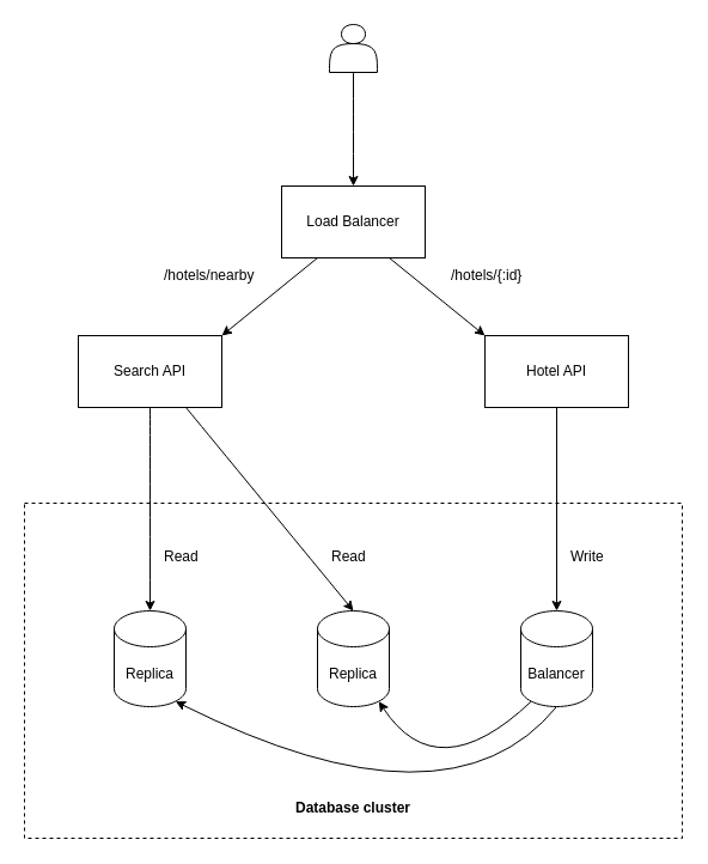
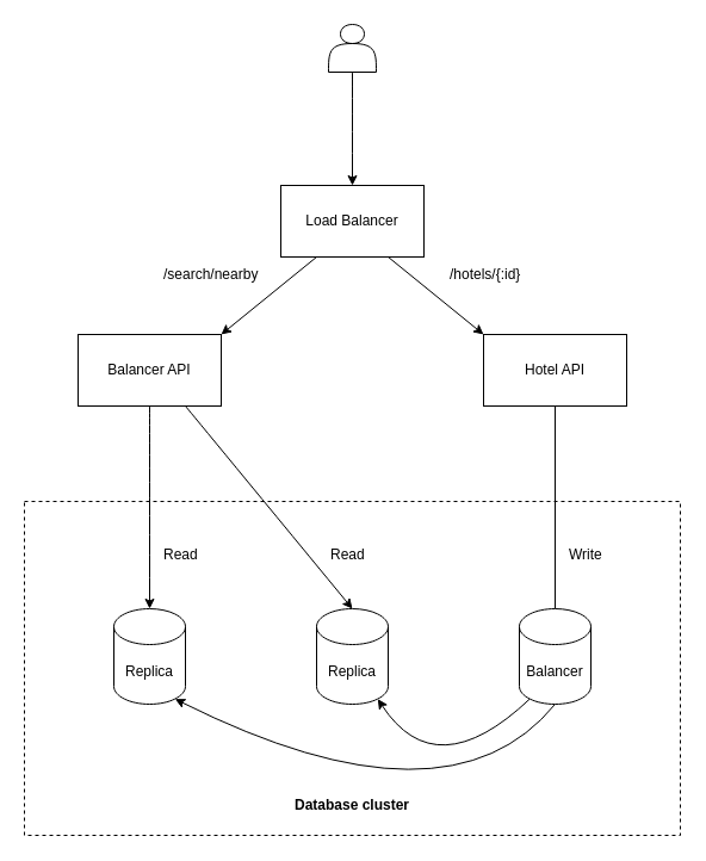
- <mxCell id="13" value="/hotels/nearby" style="text;html=1;strokeColor=none;fillColor=none;align=left;verticalAlign=middle;whiteSpace=wrap;rounded=0;" vertex="1" parent="1"><mxGeometry x="135" y="220" width="80" height="20" as="geometry" /></mxCell>
+ <mxCell id="13" value="/search/nearby" style="text;html=1;strokeColor=none;fillColor=none;align=left;verticalAlign=middle;whiteSpace=wrap;rounded=0;" vertex="1" parent="1"><mxGeometry x="135" y="220" width="80" height="20" as="geometry" /></mxCell>
- <mxCell id="12" value="Search API" style="rounded=0;whiteSpace=wrap;html=1;" vertex="1" parent="1"><mxGeometry x="65" y="280" width="120" height="60" as="geometry" /></mxCell>
+ <mxCell id="12" value="Balancer API" style="rounded=0;whiteSpace=wrap;html=1;" vertex="1" parent="1"><mxGeometry x="65" y="280" width="120" height="60" as="geometry" /></mxCell>
- <mxCell id="8" style="edgeStyle=none;rounded=0;orthogonalLoop=1;jettySize=auto;html=1;exitX=0.5;exitY=1;exitDx=0;exitDy=0;entryX=0.5;entryY=0;entryDx=0;entryDy=0;entryPerimeter=0;" edge="1" parent="1" source="9" target="17"><mxGeometry relative="1" as="geometry" /></mxCell>
+ <mxCell id="8" style="edgeStyle=none;rounded=0;orthogonalLoop=1;jettySize=auto;html=1;exitX=0.5;exitY=1;exitDx=0;exitDy=0;entryX=0.5;entryY=0;entryDx=0;entryDy=0;entryPerimeter=0;endArrow=none;" edge="1" parent="1" source="9" target="17"><mxGeometry relative="1" as="geometry" /></mxCell>
